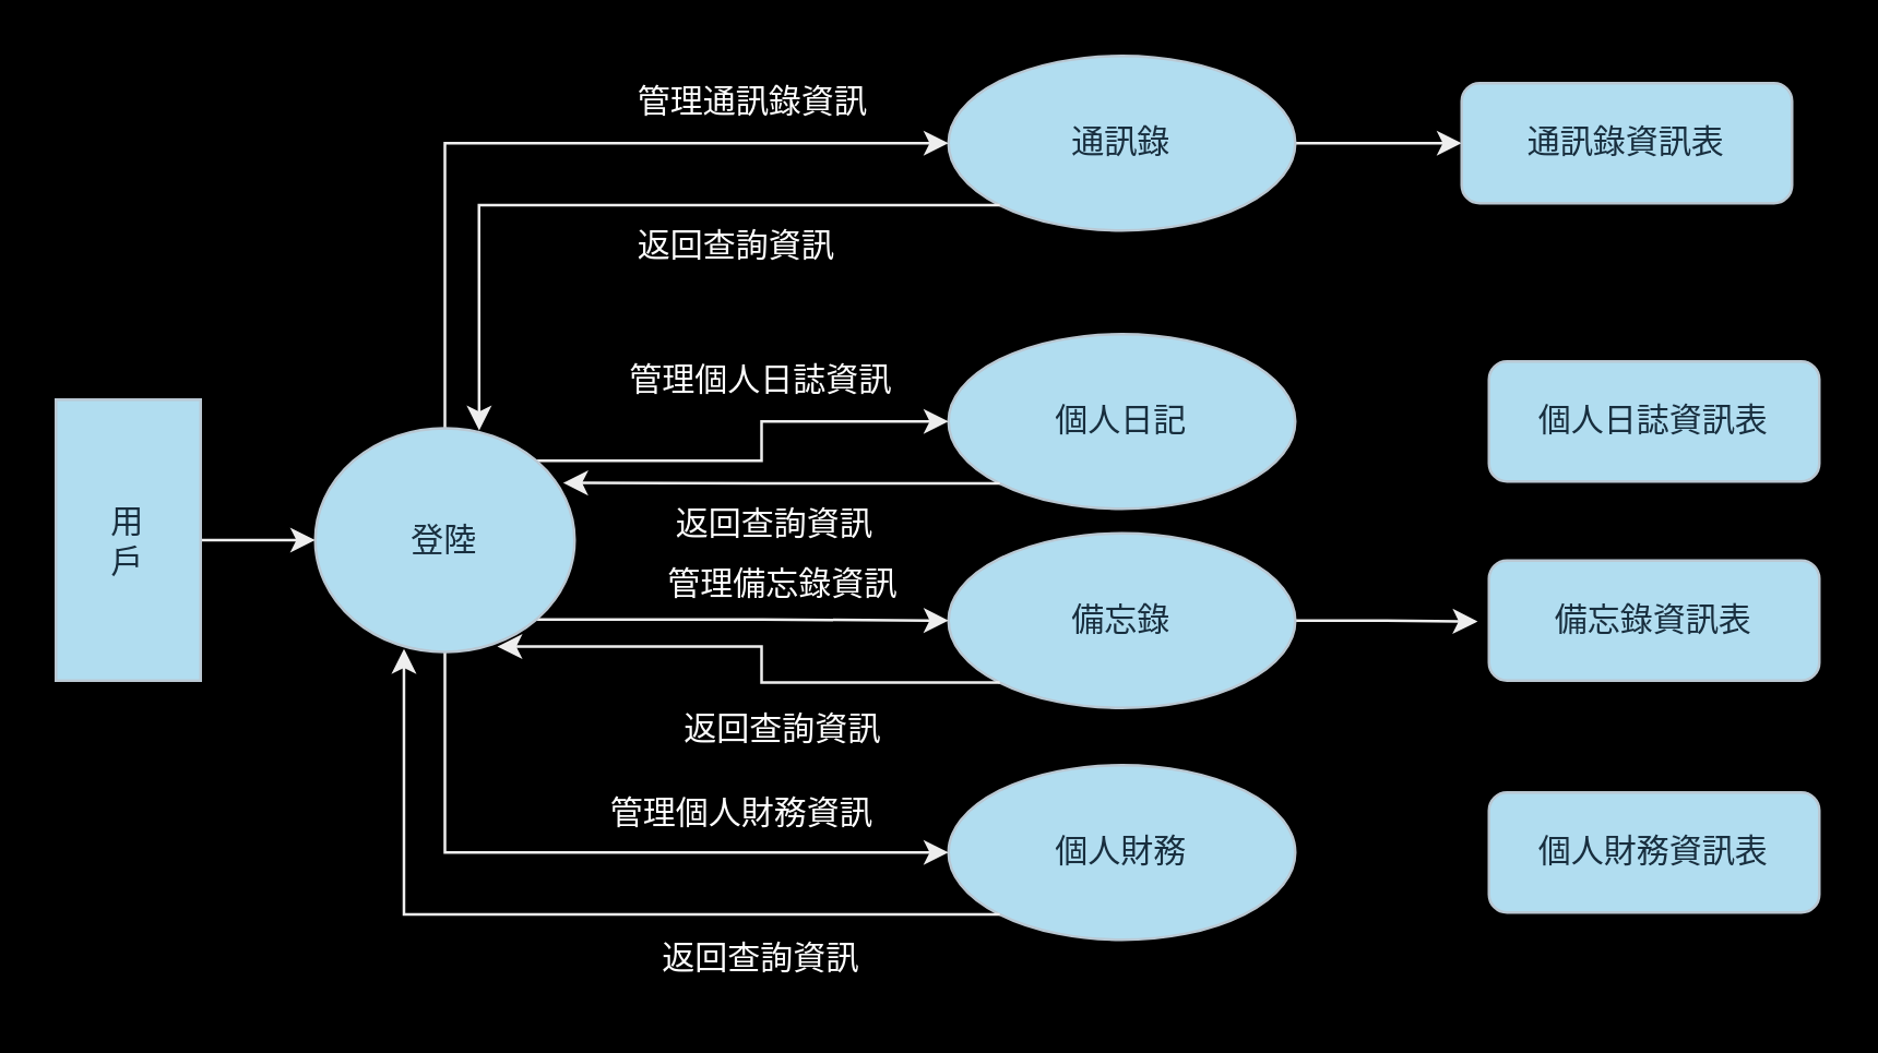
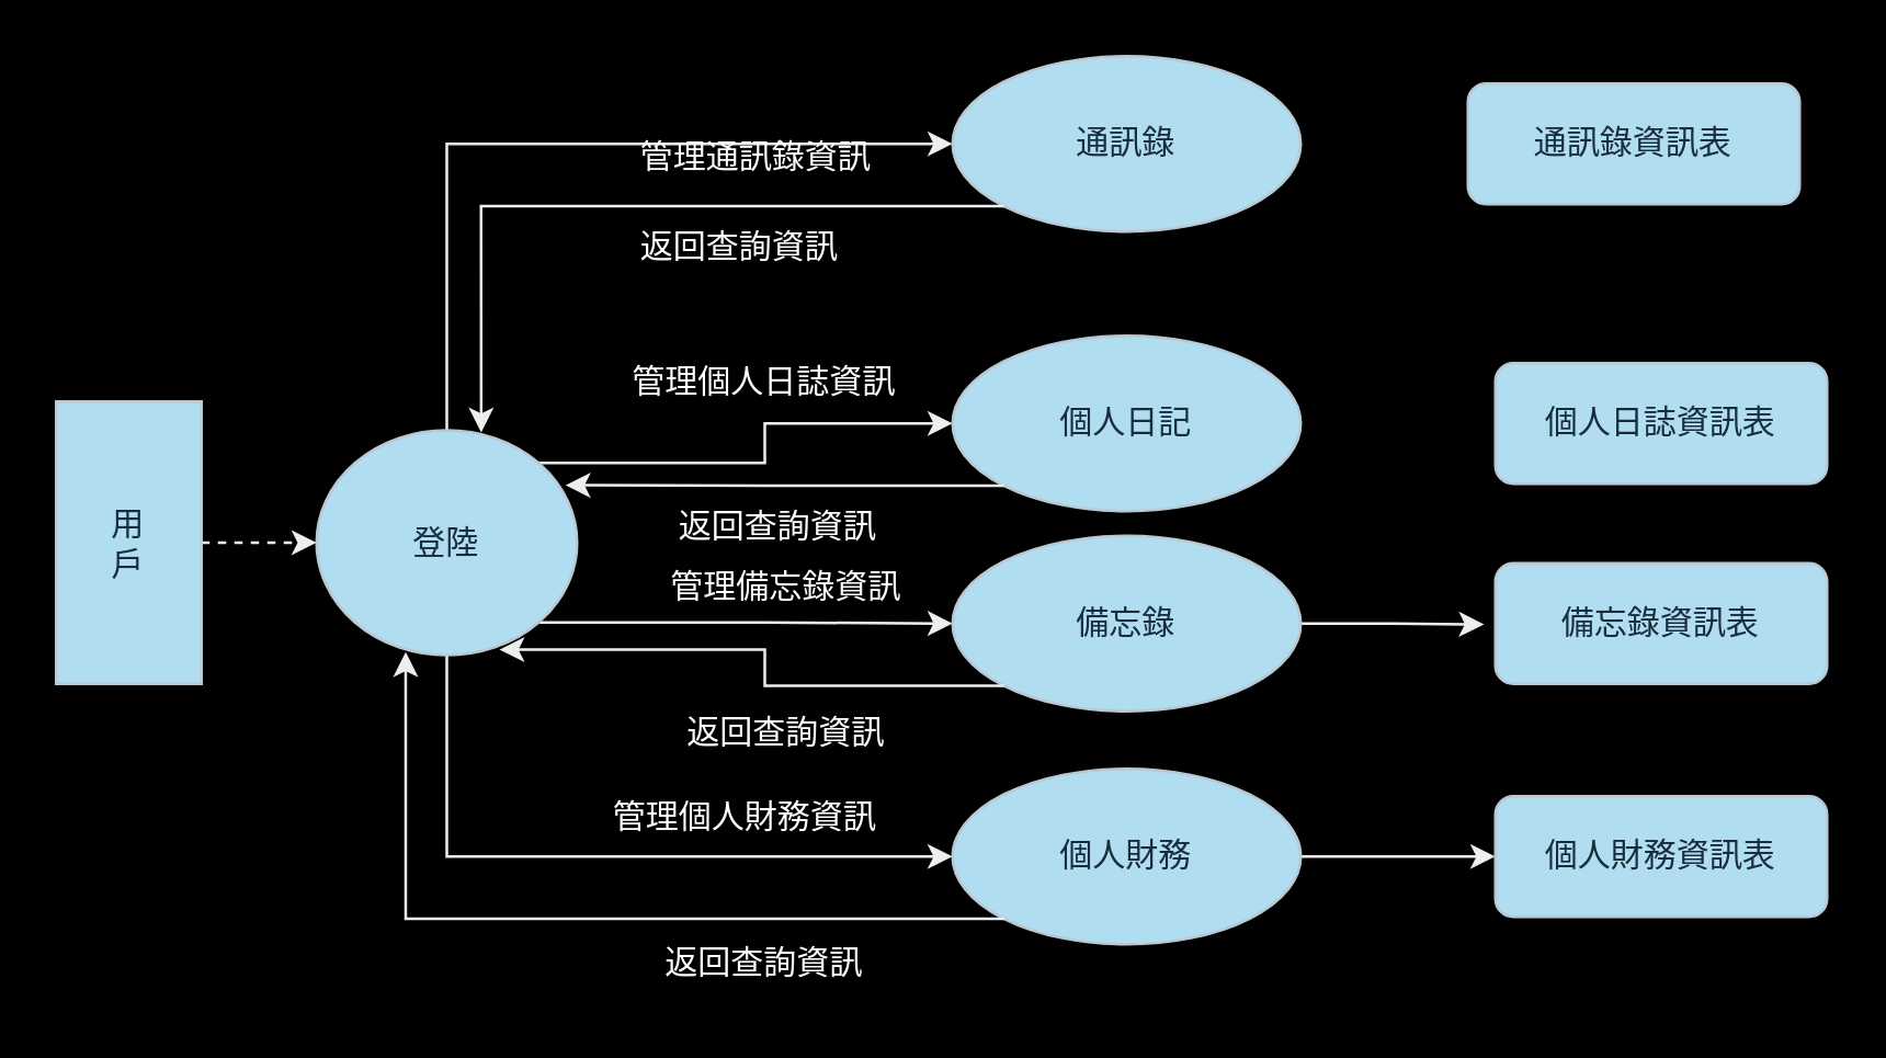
- <mxCell id="16" value="管理通訊錄資訊" style="text;html=1;align=center;verticalAlign=middle;resizable=0;points=[];autosize=1;strokeColor=none;fillColor=none;fontColor=#FFFFFF;" vertex="1" parent="1"><mxGeometry x="224" y="24" width="102" height="26" as="geometry" /></mxCell>
+ <mxCell id="16" value="管理通訊錄資訊" style="text;html=1;align=center;verticalAlign=middle;resizable=0;points=[];autosize=1;strokeColor=none;fillColor=none;fontColor=#FFFFFF;" vertex="1" parent="1"><mxGeometry x="224" y="44" width="102" height="26" as="geometry" /></mxCell>
- <mxCell id="2" style="edgeStyle=orthogonalEdgeStyle;rounded=0;orthogonalLoop=1;jettySize=auto;html=1;exitX=1;exitY=0.5;exitDx=0;exitDy=0;entryX=0;entryY=0.5;entryDx=0;entryDy=0;strokeColor=#EEEEEE;fontColor=#FFFFFF;" edge="1" parent="1" source="3" target="28"><mxGeometry relative="1" as="geometry" /></mxCell>
- <mxCell id="14" style="edgeStyle=orthogonalEdgeStyle;rounded=0;orthogonalLoop=1;jettySize=auto;html=1;exitX=1;exitY=0.5;exitDx=0;exitDy=0;entryX=0;entryY=0.5;entryDx=0;entryDy=0;strokeColor=#EEEEEE;fontColor=#FFFFFF;" edge="1" parent="1" source="15" target="13"><mxGeometry relative="1" as="geometry" /></mxCell>
+ <mxCell id="14" style="edgeStyle=orthogonalEdgeStyle;rounded=0;orthogonalLoop=1;jettySize=auto;html=1;exitX=1;exitY=0.5;exitDx=0;exitDy=0;entryX=0;entryY=0.5;entryDx=0;entryDy=0;strokeColor=#EEEEEE;fontColor=#FFFFFF;dashed=1;" edge="1" parent="1" source="15" target="13"><mxGeometry relative="1" as="geometry" /></mxCell>
+ <mxCell id="4" style="edgeStyle=orthogonalEdgeStyle;rounded=0;orthogonalLoop=1;jettySize=auto;html=1;exitX=1;exitY=0.5;exitDx=0;exitDy=0;strokeColor=#EEEEEE;fontColor=#FFFFFF;" edge="1" parent="1" source="5" target="29"><mxGeometry relative="1" as="geometry" /></mxCell>
